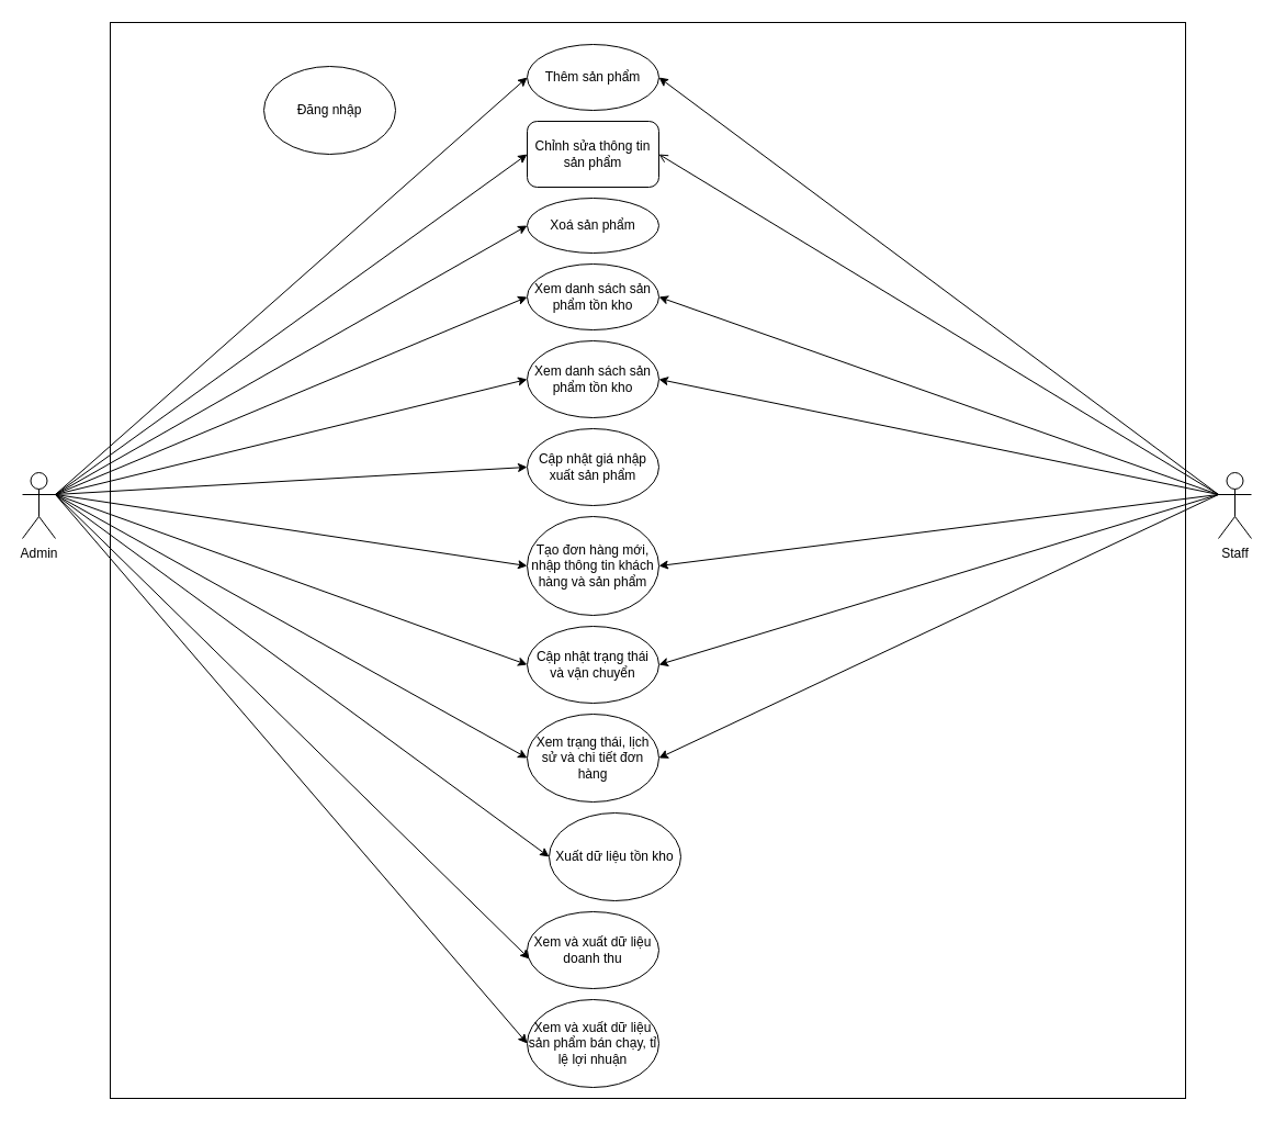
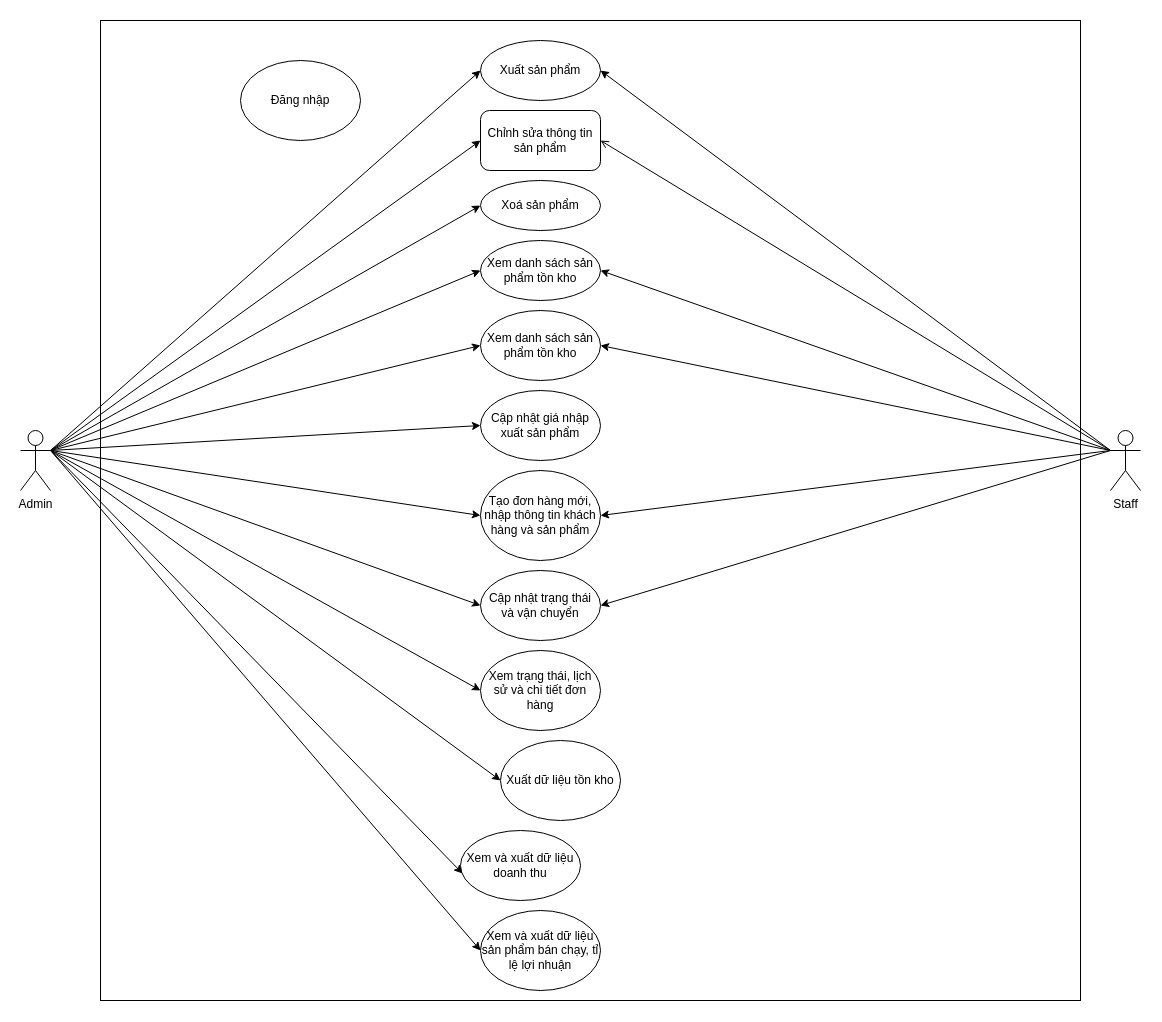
- <mxCell id="6" value="Thêm sản phẩm" style="ellipse;whiteSpace=wrap;html=1;" vertex="1" parent="1"><mxGeometry x="480" y="40" width="120" height="60" as="geometry" /></mxCell>
+ <mxCell id="6" value="Xuất sản phẩm" style="ellipse;whiteSpace=wrap;html=1;" vertex="1" parent="1"><mxGeometry x="480" y="40" width="120" height="60" as="geometry" /></mxCell>
- <mxCell id="30" value="" style="endArrow=classic;html=1;rounded=0;entryX=1;entryY=0.5;entryDx=0;entryDy=0;exitX=0;exitY=0.333;exitDx=0;exitDy=0;exitPerimeter=0;" edge="1" parent="1" source="4" target="28"><mxGeometry width="50" height="50" relative="1" as="geometry"><mxPoint x="1120" y="460" as="sourcePoint" /><mxPoint x="610" y="615" as="targetPoint" /></mxGeometry></mxCell>
- <mxCell id="32" value="Xem và xuất dữ liệu doanh thu" style="ellipse;whiteSpace=wrap;html=1;" vertex="1" parent="1"><mxGeometry x="480" y="830" width="120" height="70" as="geometry" /></mxCell>
+ <mxCell id="32" value="Xem và xuất dữ liệu doanh thu" style="ellipse;whiteSpace=wrap;html=1;" vertex="1" parent="1"><mxGeometry x="460" y="830" width="120" height="70" as="geometry" /></mxCell>
